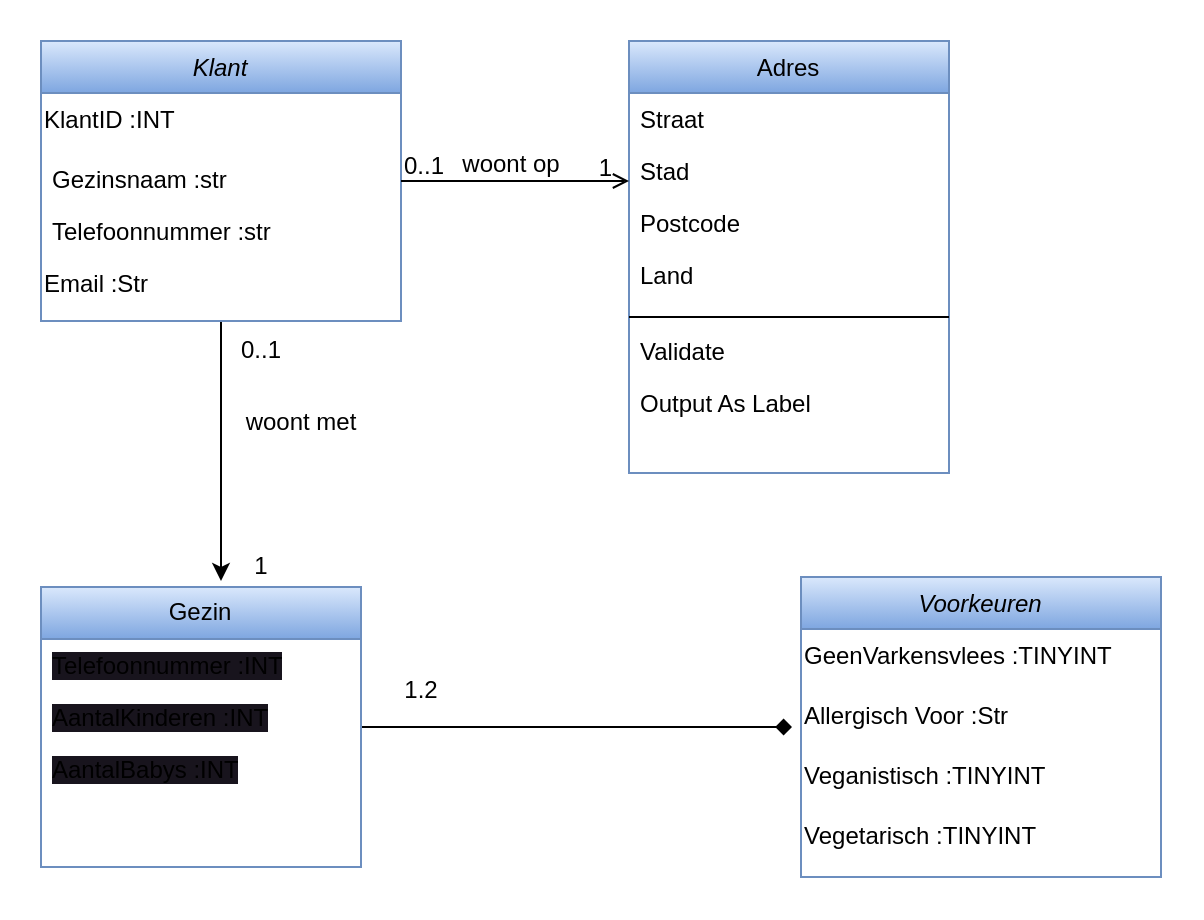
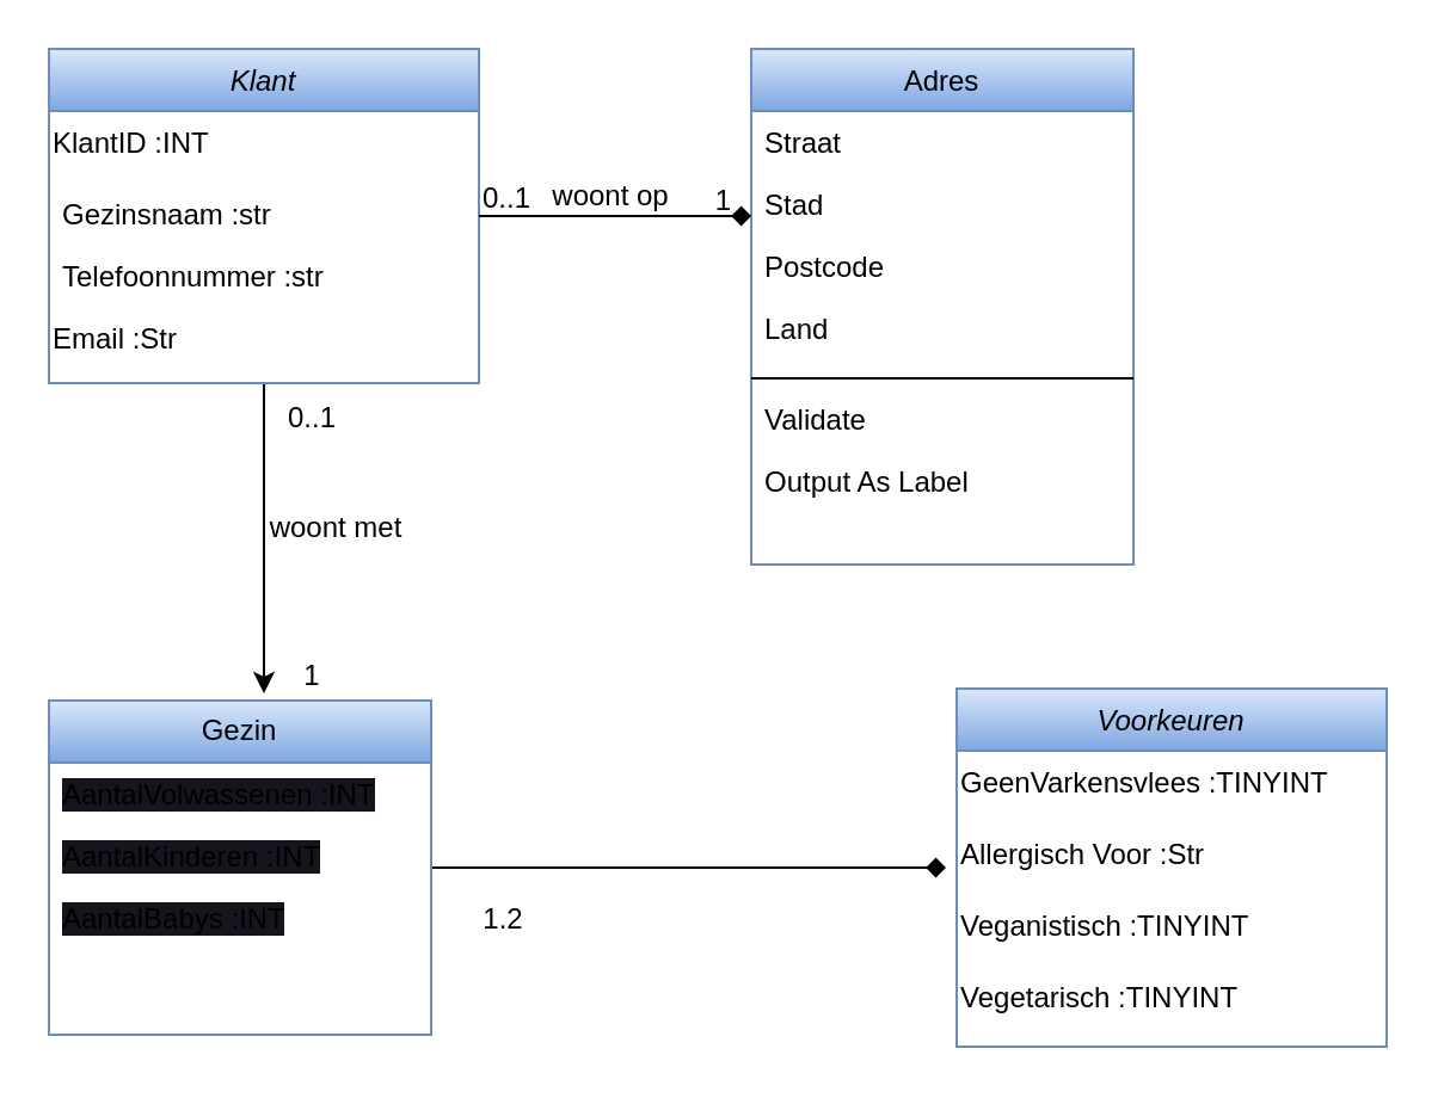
- <mxCell id="16" value="" style="endArrow=open;shadow=0;strokeWidth=1;rounded=0;curved=0;endFill=1;edgeStyle=elbowEdgeStyle;elbow=vertical;" parent="1" source="3" target="8" edge="1"><mxGeometry x="0.5" y="41" relative="1" as="geometry"><mxPoint x="360" y="202" as="sourcePoint" /><mxPoint x="520" y="202" as="targetPoint" /><mxPoint x="-40" y="32" as="offset" /></mxGeometry></mxCell>
+ <mxCell id="16" value="" style="endArrow=diamond;shadow=0;strokeWidth=1;rounded=0;curved=0;endFill=1;edgeStyle=elbowEdgeStyle;elbow=vertical;" parent="1" source="3" target="8" edge="1"><mxGeometry x="0.5" y="41" relative="1" as="geometry"><mxPoint x="360" y="202" as="sourcePoint" /><mxPoint x="520" y="202" as="targetPoint" /><mxPoint x="-40" y="32" as="offset" /></mxGeometry></mxCell>
- <mxCell id="32" value="woont met" style="text;html=1;align=center;verticalAlign=middle;resizable=0;points=[];autosize=1;strokeColor=none;fillColor=none;" vertex="1" parent="1"><mxGeometry x="110" y="196" width="80" height="30" as="geometry" /></mxCell>
+ <mxCell id="32" value="woont met" style="text;html=1;align=center;verticalAlign=middle;resizable=0;points=[];autosize=1;strokeColor=none;fillColor=none;" vertex="1" parent="1"><mxGeometry x="100" y="206" width="80" height="30" as="geometry" /></mxCell>
- <mxCell id="22" value="&lt;span style=&quot;text-wrap: nowrap; background-color: rgb(24, 20, 29);&quot;&gt;Telefoonnummer :INT&lt;/span&gt;" style="text;strokeColor=none;fillColor=none;align=left;verticalAlign=top;spacingLeft=4;spacingRight=4;overflow=hidden;rotatable=0;points=[[0,0.5],[1,0.5]];portConstraint=eastwest;whiteSpace=wrap;html=1;" vertex="1" parent="21"><mxGeometry y="26" width="160" height="26" as="geometry" /></mxCell>
+ <mxCell id="22" value="&lt;span style=&quot;text-wrap: nowrap; background-color: rgb(24, 20, 29);&quot;&gt;AantalVolwassenen :INT&lt;/span&gt;" style="text;strokeColor=none;fillColor=none;align=left;verticalAlign=top;spacingLeft=4;spacingRight=4;overflow=hidden;rotatable=0;points=[[0,0.5],[1,0.5]];portConstraint=eastwest;whiteSpace=wrap;html=1;" vertex="1" parent="21"><mxGeometry y="26" width="160" height="26" as="geometry" /></mxCell>
- <mxCell id="31" value="1.2" style="text;html=1;align=center;verticalAlign=middle;resizable=0;points=[];autosize=1;strokeColor=none;fillColor=none;" vertex="1" parent="1"><mxGeometry x="190" y="330" width="40" height="30" as="geometry" /></mxCell>
+ <mxCell id="31" value="1.2" style="text;html=1;align=center;verticalAlign=middle;resizable=0;points=[];autosize=1;strokeColor=none;fillColor=none;" vertex="1" parent="1"><mxGeometry x="190" y="370" width="40" height="30" as="geometry" /></mxCell>
